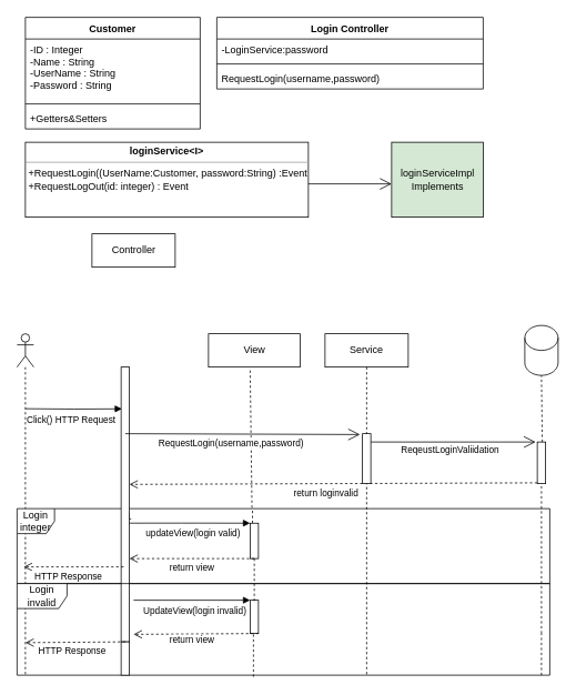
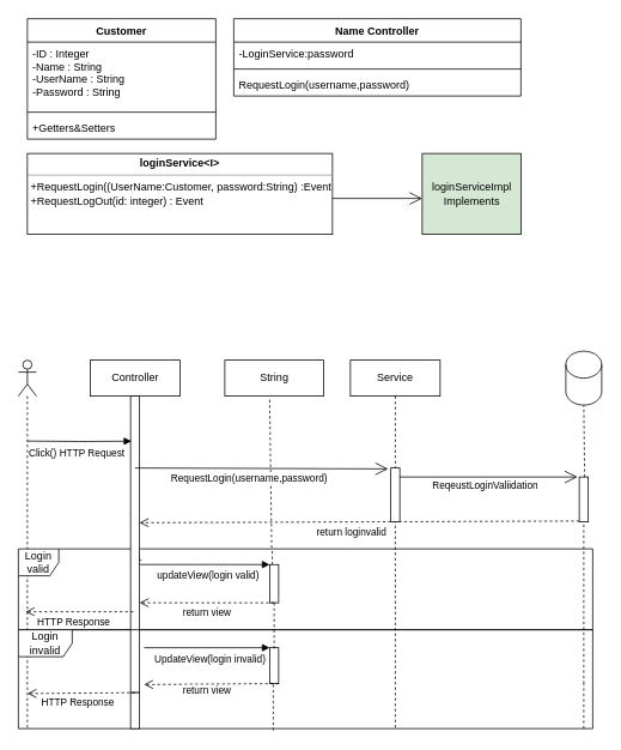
- <mxCell id="29" value="Login Controller" style="swimlane;fontStyle=1;align=center;verticalAlign=top;childLayout=stackLayout;horizontal=1;startSize=26;horizontalStack=0;resizeParent=1;resizeParentMax=0;resizeLast=0;collapsible=1;marginBottom=0;" vertex="1" parent="1"><mxGeometry x="260" y="20" width="320" height="86" as="geometry" /></mxCell>
+ <mxCell id="29" value="Name Controller" style="swimlane;fontStyle=1;align=center;verticalAlign=top;childLayout=stackLayout;horizontal=1;startSize=26;horizontalStack=0;resizeParent=1;resizeParentMax=0;resizeLast=0;collapsible=1;marginBottom=0;" vertex="1" parent="1"><mxGeometry x="260" y="20" width="320" height="86" as="geometry" /></mxCell>
- <mxCell id="14" value="Controller" style="html=1;" vertex="1" parent="1"><mxGeometry x="110" y="280" width="100" height="40" as="geometry" /></mxCell>
+ <mxCell id="14" value="Controller" style="html=1;" vertex="1" parent="1"><mxGeometry x="100" y="400" width="100" height="40" as="geometry" /></mxCell>
- <mxCell id="13" value="View" style="html=1;" vertex="1" parent="1"><mxGeometry x="250" y="400" width="110" height="40" as="geometry" /></mxCell>
+ <mxCell id="13" value="String" style="html=1;" vertex="1" parent="1"><mxGeometry x="250" y="400" width="110" height="40" as="geometry" /></mxCell>
- <mxCell id="6" value="Login integer" style="shape=umlFrame;whiteSpace=wrap;html=1;width=45;height=30;" vertex="1" parent="1"><mxGeometry x="20" y="610" width="640" height="90" as="geometry" /></mxCell>
+ <mxCell id="6" value="Login valid" style="shape=umlFrame;whiteSpace=wrap;html=1;width=45;height=30;" vertex="1" parent="1"><mxGeometry x="20" y="610" width="640" height="90" as="geometry" /></mxCell>
